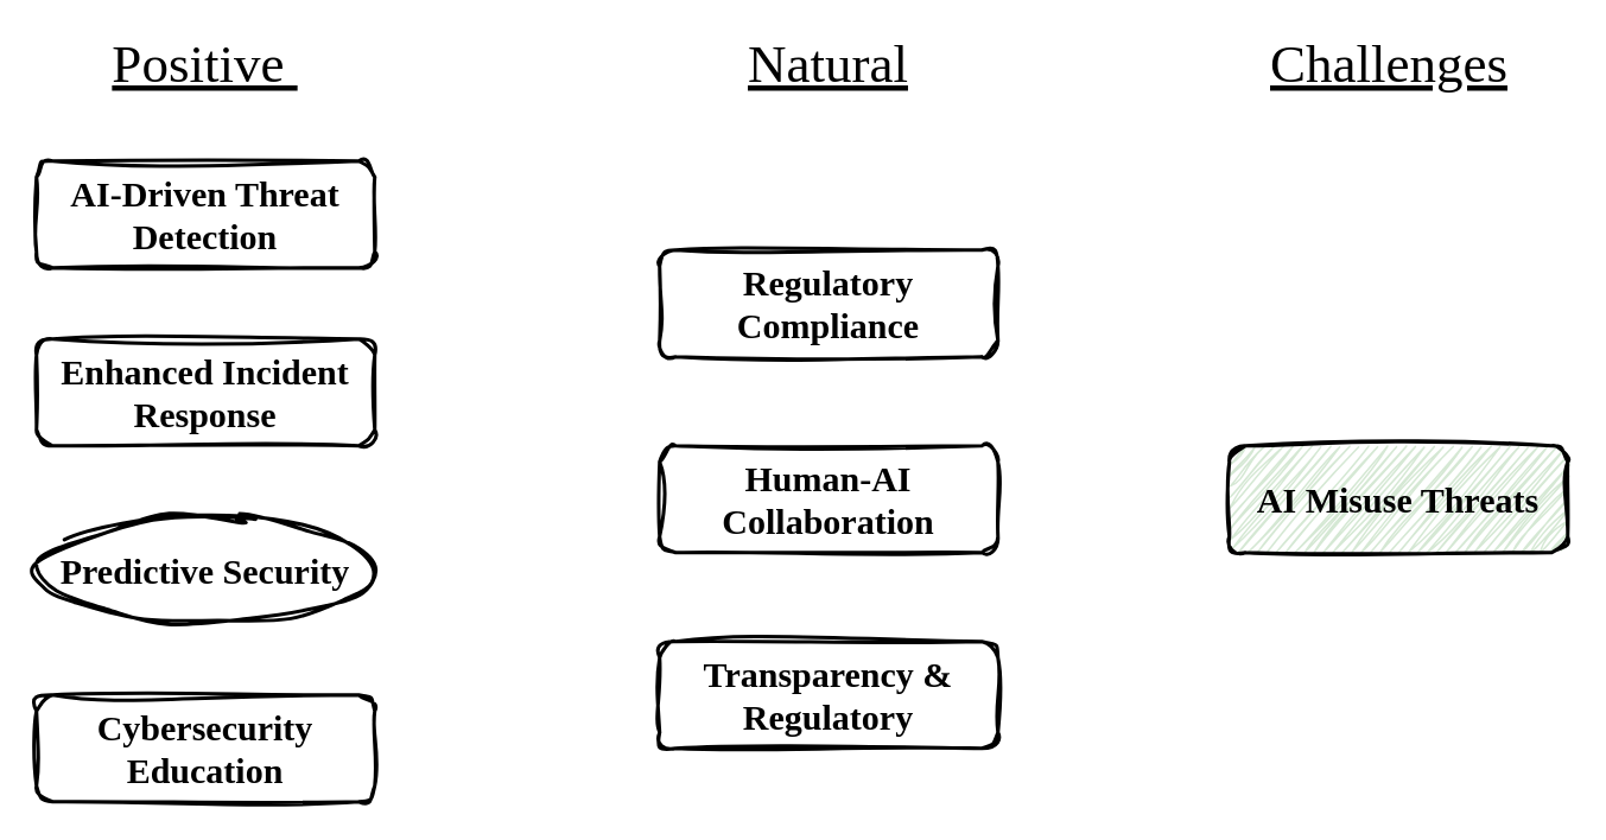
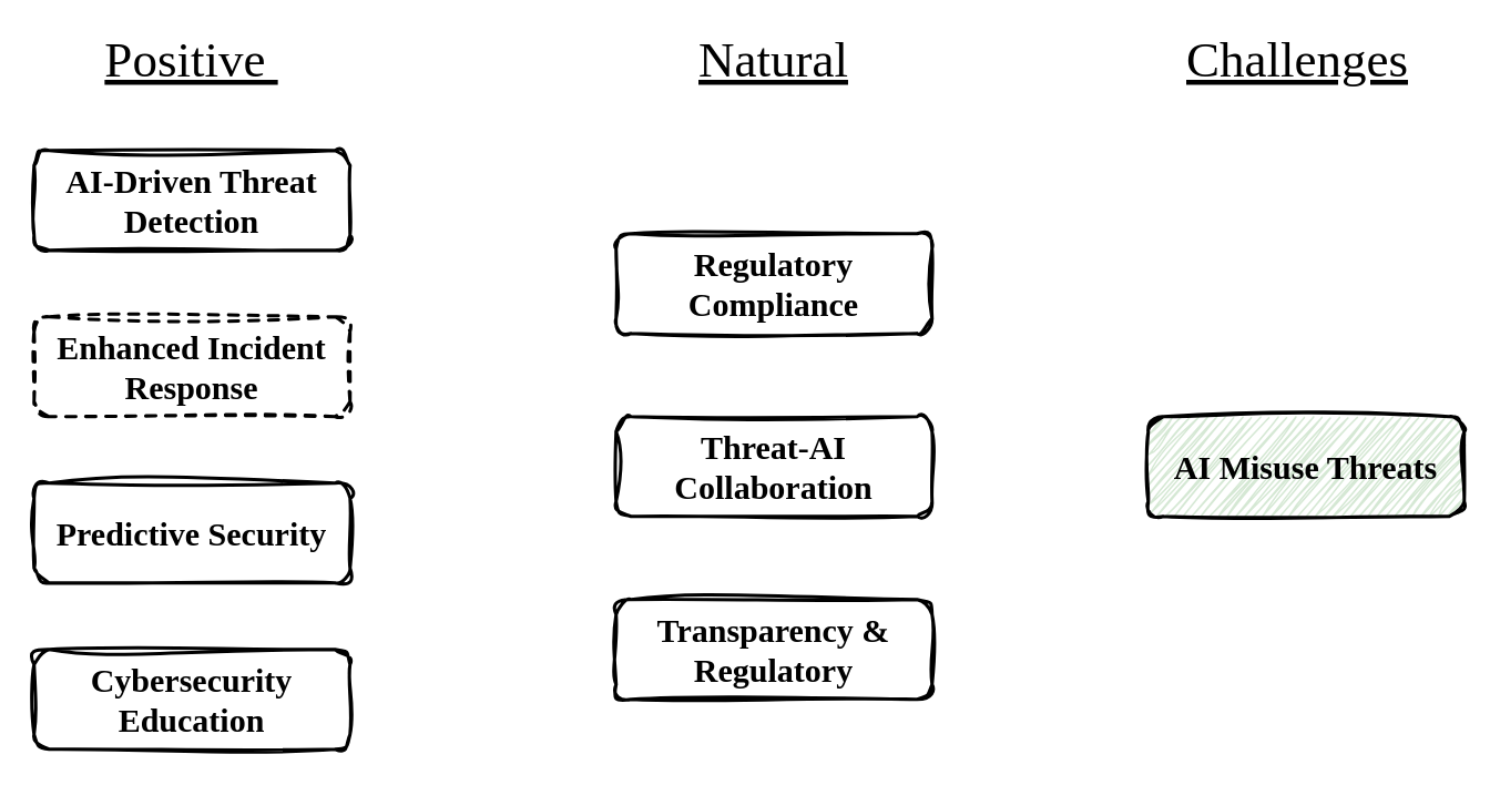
- <mxCell id="4" value="Enhanced Incident Response" style="rounded=1;whiteSpace=wrap;html=1;sketch=1;hachureGap=4;jiggle=2;curveFitting=1;fontFamily=Architects Daughter;fontSource=https%3A%2F%2Ffonts.googleapis.com%2Fcss%3Ffamily%3DArchitects%2BDaughter;fontSize=20;fontStyle=1;strokeWidth=2;" parent="1" vertex="1"><mxGeometry x="20" y="190" width="190" height="60" as="geometry" /></mxCell>
+ <mxCell id="4" value="Enhanced Incident Response" style="rounded=1;whiteSpace=wrap;html=1;sketch=1;hachureGap=4;jiggle=2;curveFitting=1;fontFamily=Architects Daughter;fontSource=https%3A%2F%2Ffonts.googleapis.com%2Fcss%3Ffamily%3DArchitects%2BDaughter;fontSize=20;fontStyle=1;strokeWidth=2;dashed=1;" parent="1" vertex="1"><mxGeometry x="20" y="190" width="190" height="60" as="geometry" /></mxCell>
- <mxCell id="8" value="Human-AI Collaboration" style="rounded=1;whiteSpace=wrap;html=1;sketch=1;hachureGap=4;jiggle=2;curveFitting=1;fontFamily=Architects Daughter;fontSource=https%3A%2F%2Ffonts.googleapis.com%2Fcss%3Ffamily%3DArchitects%2BDaughter;fontSize=20;fontStyle=1;strokeWidth=2;" parent="1" vertex="1"><mxGeometry x="370" y="250" width="190" height="60" as="geometry" /></mxCell>
+ <mxCell id="8" value="Threat-AI Collaboration" style="rounded=1;whiteSpace=wrap;html=1;sketch=1;hachureGap=4;jiggle=2;curveFitting=1;fontFamily=Architects Daughter;fontSource=https%3A%2F%2Ffonts.googleapis.com%2Fcss%3Ffamily%3DArchitects%2BDaughter;fontSize=20;fontStyle=1;strokeWidth=2;" parent="1" vertex="1"><mxGeometry x="370" y="250" width="190" height="60" as="geometry" /></mxCell>
- <mxCell id="2" value="Predictive Security" style="ellipse;whiteSpace=wrap;html=1;sketch=1;hachureGap=4;jiggle=2;curveFitting=1;fontFamily=Architects Daughter;fontSource=https%3A%2F%2Ffonts.googleapis.com%2Fcss%3Ffamily%3DArchitects%2BDaughter;fontSize=20;fontStyle=1;strokeWidth=2;" parent="1" vertex="1"><mxGeometry x="20" y="290" width="190" height="60" as="geometry" /></mxCell>
+ <mxCell id="2" value="Predictive Security" style="rounded=1;whiteSpace=wrap;html=1;sketch=1;hachureGap=4;jiggle=2;curveFitting=1;fontFamily=Architects Daughter;fontSource=https%3A%2F%2Ffonts.googleapis.com%2Fcss%3Ffamily%3DArchitects%2BDaughter;fontSize=20;fontStyle=1;strokeWidth=2;" parent="1" vertex="1"><mxGeometry x="20" y="290" width="190" height="60" as="geometry" /></mxCell>
